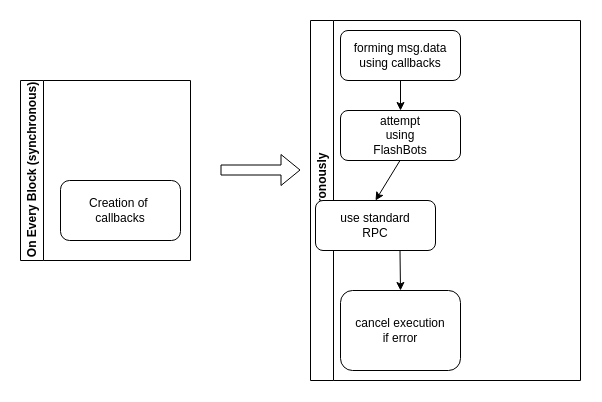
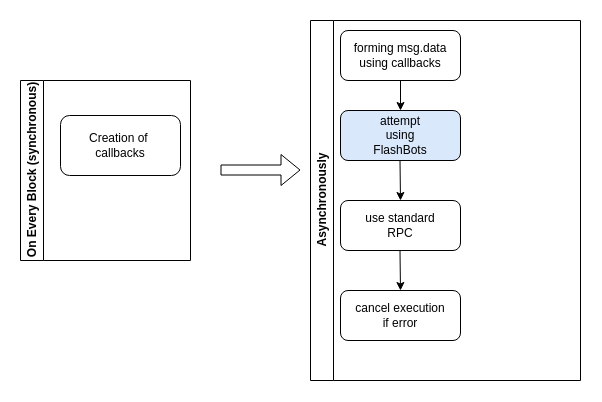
- <mxCell id="7" value="attempt&lt;br&gt;using&lt;br&gt;FlashBots" style="rounded=1;whiteSpace=wrap;html=1;" vertex="1" parent="5"><mxGeometry x="30" y="90" width="120" height="50" as="geometry" /></mxCell>
+ <mxCell id="7" value="attempt&lt;br&gt;using&lt;br&gt;FlashBots" style="rounded=1;whiteSpace=wrap;html=1;fillColor=#dae8fc;" vertex="1" parent="5"><mxGeometry x="30" y="90" width="120" height="50" as="geometry" /></mxCell>
- <mxCell id="3" value="Creation of&amp;nbsp;&lt;br&gt;callbacks" style="rounded=1;whiteSpace=wrap;html=1;" vertex="1" parent="2"><mxGeometry x="40" y="100" width="120" height="60" as="geometry" /></mxCell>
+ <mxCell id="3" value="Creation of&amp;nbsp;&lt;br&gt;callbacks" style="rounded=1;whiteSpace=wrap;html=1;" vertex="1" parent="2"><mxGeometry x="40" y="35" width="120" height="60" as="geometry" /></mxCell>
- <mxCell id="8" value="use standard&lt;br&gt;RPC" style="rounded=1;whiteSpace=wrap;html=1;" vertex="1" parent="5"><mxGeometry x="5" y="180" width="120" height="50" as="geometry" /></mxCell>
+ <mxCell id="8" value="use standard&lt;br&gt;RPC" style="rounded=1;whiteSpace=wrap;html=1;" vertex="1" parent="5"><mxGeometry x="30" y="180" width="120" height="50" as="geometry" /></mxCell>
- <mxCell id="10" value="cancel execution&lt;br&gt;if error" style="rounded=1;whiteSpace=wrap;html=1;" vertex="1" parent="5"><mxGeometry x="30" y="270" width="120" height="80" as="geometry" /></mxCell>
+ <mxCell id="10" value="cancel execution&lt;br&gt;if error" style="rounded=1;whiteSpace=wrap;html=1;" vertex="1" parent="5"><mxGeometry x="30" y="270" width="120" height="50" as="geometry" /></mxCell>
